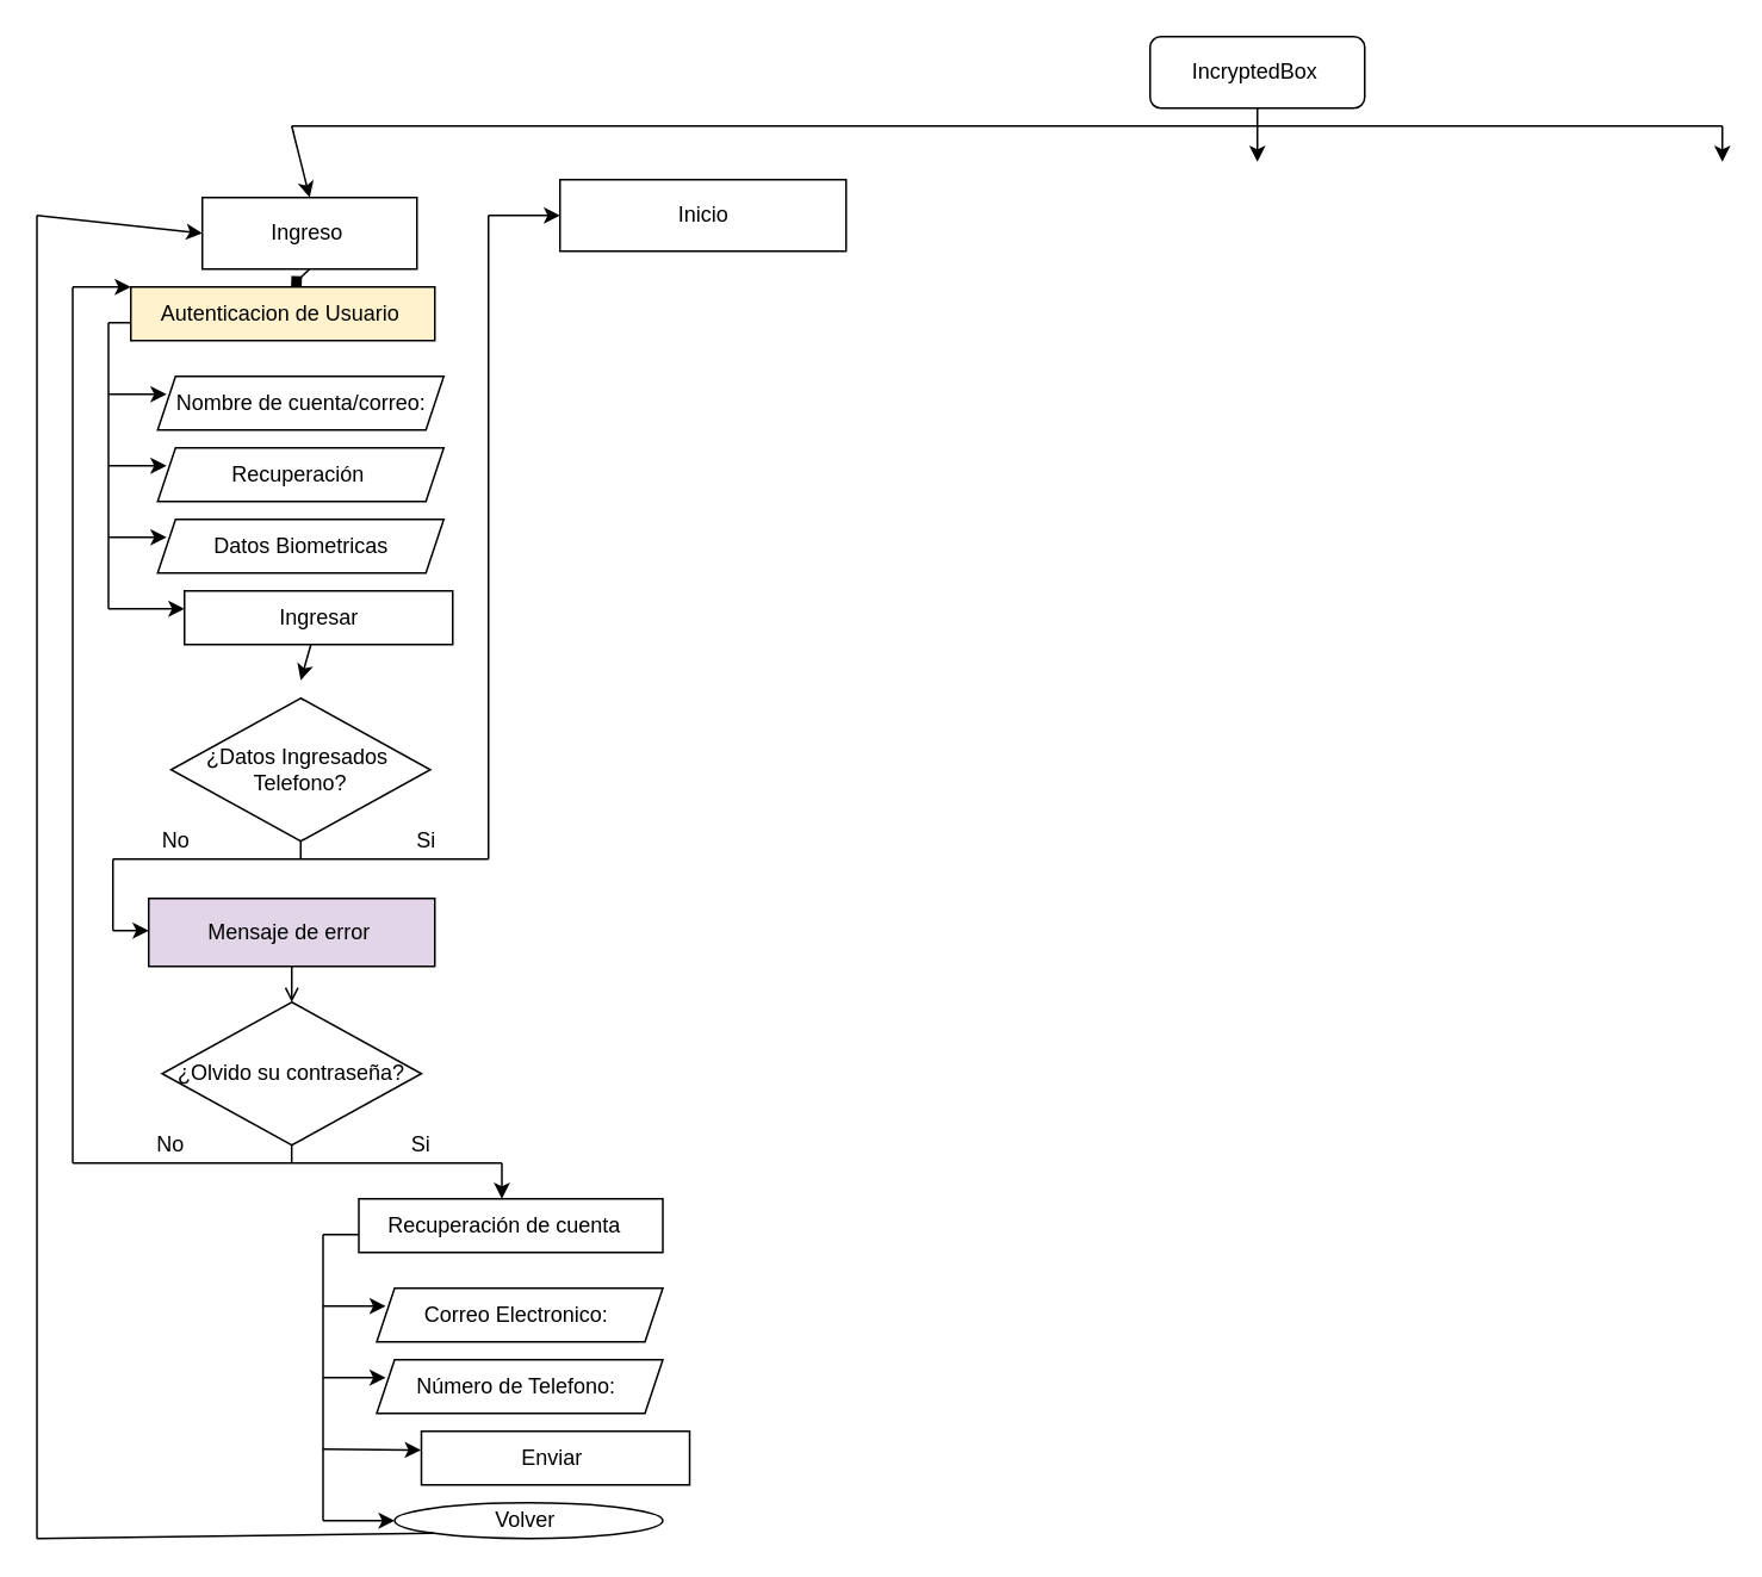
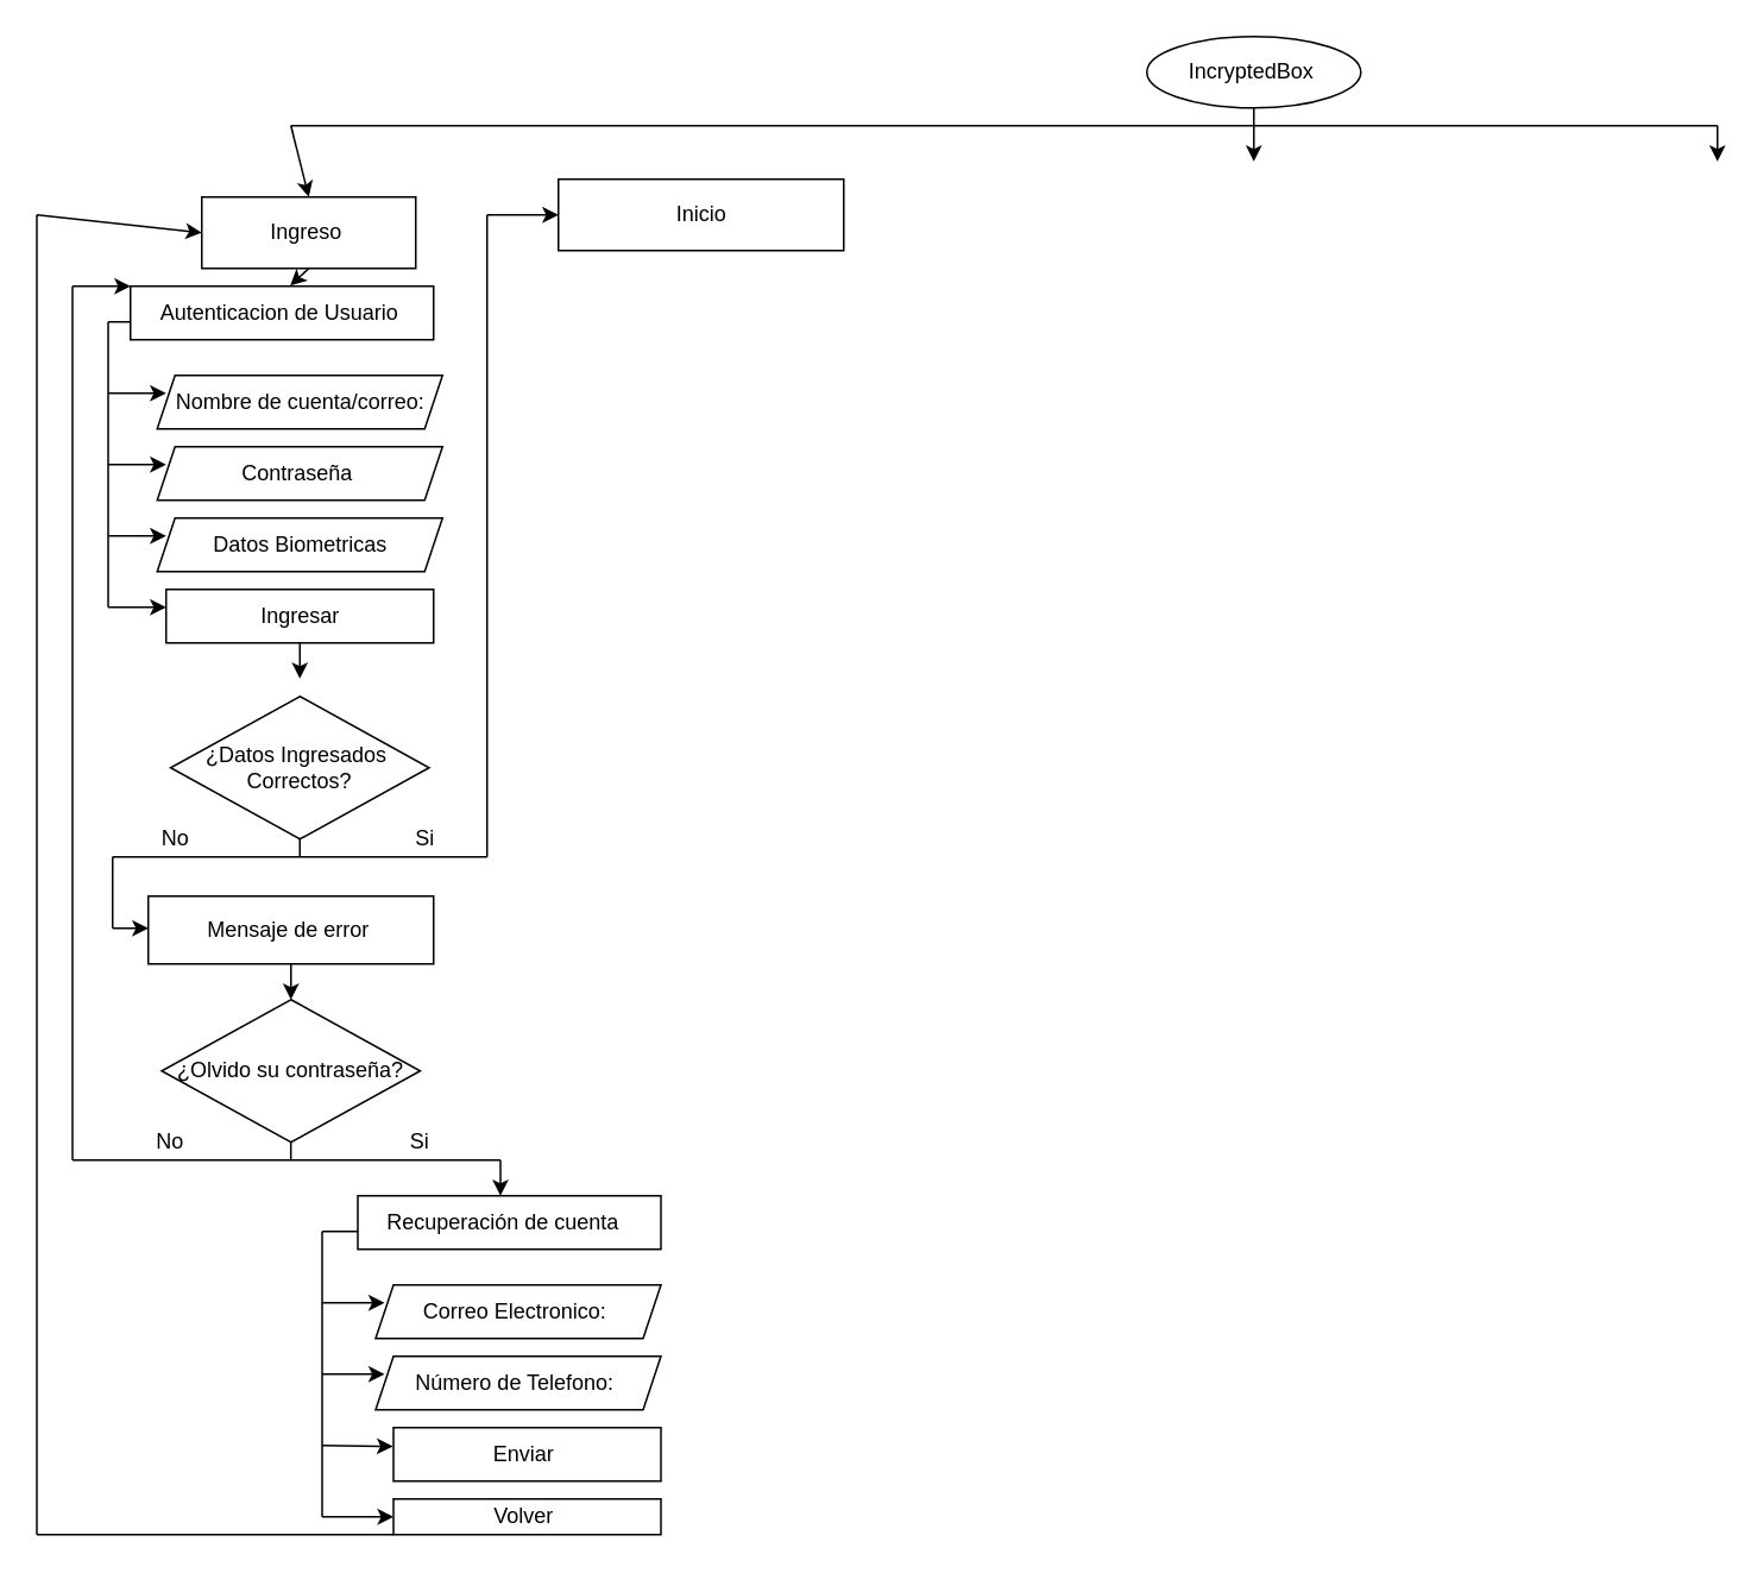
- <mxCell id="2" value="IncryptedBox&amp;nbsp;" style="rounded=1;whiteSpace=wrap;html=1;" parent="1" vertex="1"><mxGeometry x="642.5" y="20" width="120" height="40" as="geometry" /></mxCell>
+ <mxCell id="2" value="IncryptedBox&amp;nbsp;" style="ellipse;whiteSpace=wrap;html=1;" parent="1" vertex="1"><mxGeometry x="642.5" y="20" width="120" height="40" as="geometry" /></mxCell>
- <mxCell id="5" value="" style="endArrow=diamond;html=1;entryX=0.527;entryY=-0.01;entryDx=0;entryDy=0;exitX=0.5;exitY=1;exitDx=0;exitDy=0;entryPerimeter=0;" parent="1" source="3" target="4" edge="1"><mxGeometry width="50" height="50" relative="1" as="geometry"><mxPoint x="262.5" y="170" as="sourcePoint" /><mxPoint x="312.5" y="120" as="targetPoint" /></mxGeometry></mxCell>
+ <mxCell id="5" value="" style="endArrow=classic;html=1;entryX=0.527;entryY=-0.01;entryDx=0;entryDy=0;exitX=0.5;exitY=1;exitDx=0;exitDy=0;entryPerimeter=0;" parent="1" source="3" target="4" edge="1"><mxGeometry width="50" height="50" relative="1" as="geometry"><mxPoint x="262.5" y="170" as="sourcePoint" /><mxPoint x="312.5" y="120" as="targetPoint" /></mxGeometry></mxCell>
- <mxCell id="4" value="Autenticacion de Usuario&amp;nbsp;" style="rounded=0;whiteSpace=wrap;html=1;fillColor=#fff2cc;" parent="1" vertex="1"><mxGeometry x="72.5" y="160" width="170" height="30" as="geometry" /></mxCell>
+ <mxCell id="4" value="Autenticacion de Usuario&amp;nbsp;" style="rounded=0;whiteSpace=wrap;html=1;" parent="1" vertex="1"><mxGeometry x="72.5" y="160" width="170" height="30" as="geometry" /></mxCell>
- <mxCell id="18" value="Recuperación&amp;nbsp;" style="shape=parallelogram;perimeter=parallelogramPerimeter;whiteSpace=wrap;html=1;fixedSize=1;size=10;" parent="1" vertex="1"><mxGeometry x="87.5" y="250" width="160" height="30" as="geometry" /></mxCell>
+ <mxCell id="18" value="Contraseña&amp;nbsp;" style="shape=parallelogram;perimeter=parallelogramPerimeter;whiteSpace=wrap;html=1;fixedSize=1;size=10;" parent="1" vertex="1"><mxGeometry x="87.5" y="250" width="160" height="30" as="geometry" /></mxCell>
- <mxCell id="16" value="Ingresar" style="rounded=0;whiteSpace=wrap;html=1;" parent="1" vertex="1"><mxGeometry x="102.5" y="330" width="150" height="30" as="geometry" /></mxCell>
+ <mxCell id="16" value="Ingresar" style="rounded=0;whiteSpace=wrap;html=1;" parent="1" vertex="1"><mxGeometry x="92.5" y="330" width="150" height="30" as="geometry" /></mxCell>
- <mxCell id="21" value="¿Datos Ingresados&amp;nbsp;&lt;br&gt;Telefono?" style="rhombus;whiteSpace=wrap;html=1;" parent="1" vertex="1"><mxGeometry x="95" y="390" width="145" height="80" as="geometry" /></mxCell>
+ <mxCell id="21" value="¿Datos Ingresados&amp;nbsp;&lt;br&gt;Correctos?" style="rhombus;whiteSpace=wrap;html=1;" parent="1" vertex="1"><mxGeometry x="95" y="390" width="145" height="80" as="geometry" /></mxCell>
- <mxCell id="27" value="Mensaje de error&amp;nbsp;" style="rounded=0;whiteSpace=wrap;html=1;fillColor=#e1d5e7;" parent="1" vertex="1"><mxGeometry x="82.5" y="502" width="160" height="38" as="geometry" /></mxCell>
+ <mxCell id="27" value="Mensaje de error&amp;nbsp;" style="rounded=0;whiteSpace=wrap;html=1;" parent="1" vertex="1"><mxGeometry x="82.5" y="502" width="160" height="38" as="geometry" /></mxCell>
- <mxCell id="26" style="edgeStyle=none;html=1;exitX=0.5;exitY=1;exitDx=0;exitDy=0;entryX=0.5;entryY=0;entryDx=0;entryDy=0;endArrow=open;" edge="1" parent="1" source="27" target="33"><mxGeometry relative="1" as="geometry"><mxPoint x="162.571" y="550" as="targetPoint" /></mxGeometry></mxCell>
+ <mxCell id="26" style="edgeStyle=none;html=1;exitX=0.5;exitY=1;exitDx=0;exitDy=0;entryX=0.5;entryY=0;entryDx=0;entryDy=0;" edge="1" parent="1" source="27" target="33"><mxGeometry relative="1" as="geometry"><mxPoint x="162.571" y="550" as="targetPoint" /></mxGeometry></mxCell>
- <mxCell id="51" value="Enviar&amp;nbsp;" style="rounded=0;whiteSpace=wrap;html=1;" vertex="1" parent="1"><mxGeometry x="235" y="800" width="150" height="30" as="geometry" /></mxCell>
+ <mxCell id="51" value="Enviar&amp;nbsp;" style="rounded=0;whiteSpace=wrap;html=1;" vertex="1" parent="1"><mxGeometry x="220" y="800" width="150" height="30" as="geometry" /></mxCell>
- <mxCell id="47" value="Volver&amp;nbsp;" style="ellipse;whiteSpace=wrap;html=1;" vertex="1" parent="1"><mxGeometry x="220" y="840" width="150" height="20" as="geometry" /></mxCell>
+ <mxCell id="47" value="Volver&amp;nbsp;" style="rounded=0;whiteSpace=wrap;html=1;" vertex="1" parent="1"><mxGeometry x="220" y="840" width="150" height="20" as="geometry" /></mxCell>
